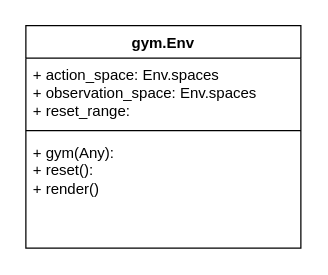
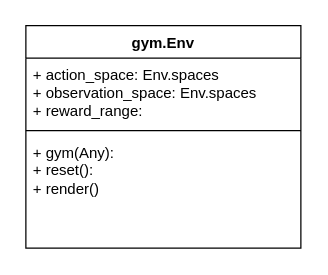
- <mxCell id="3" value="+ action_space: Env.spaces&lt;br&gt;+ observation_space: Env.spaces&lt;br&gt;+ reset_range:&amp;nbsp;" style="text;strokeColor=none;fillColor=none;align=left;verticalAlign=top;spacingLeft=4;spacingRight=4;overflow=hidden;rotatable=0;points=[[0,0.5],[1,0.5]];portConstraint=eastwest;whiteSpace=wrap;html=1;" parent="2" vertex="1"><mxGeometry y="26" width="220" height="54" as="geometry" /></mxCell>
+ <mxCell id="3" value="+ action_space: Env.spaces&lt;br&gt;+ observation_space: Env.spaces&lt;br&gt;+ reward_range:&amp;nbsp;" style="text;strokeColor=none;fillColor=none;align=left;verticalAlign=top;spacingLeft=4;spacingRight=4;overflow=hidden;rotatable=0;points=[[0,0.5],[1,0.5]];portConstraint=eastwest;whiteSpace=wrap;html=1;" parent="2" vertex="1"><mxGeometry y="26" width="220" height="54" as="geometry" /></mxCell>
